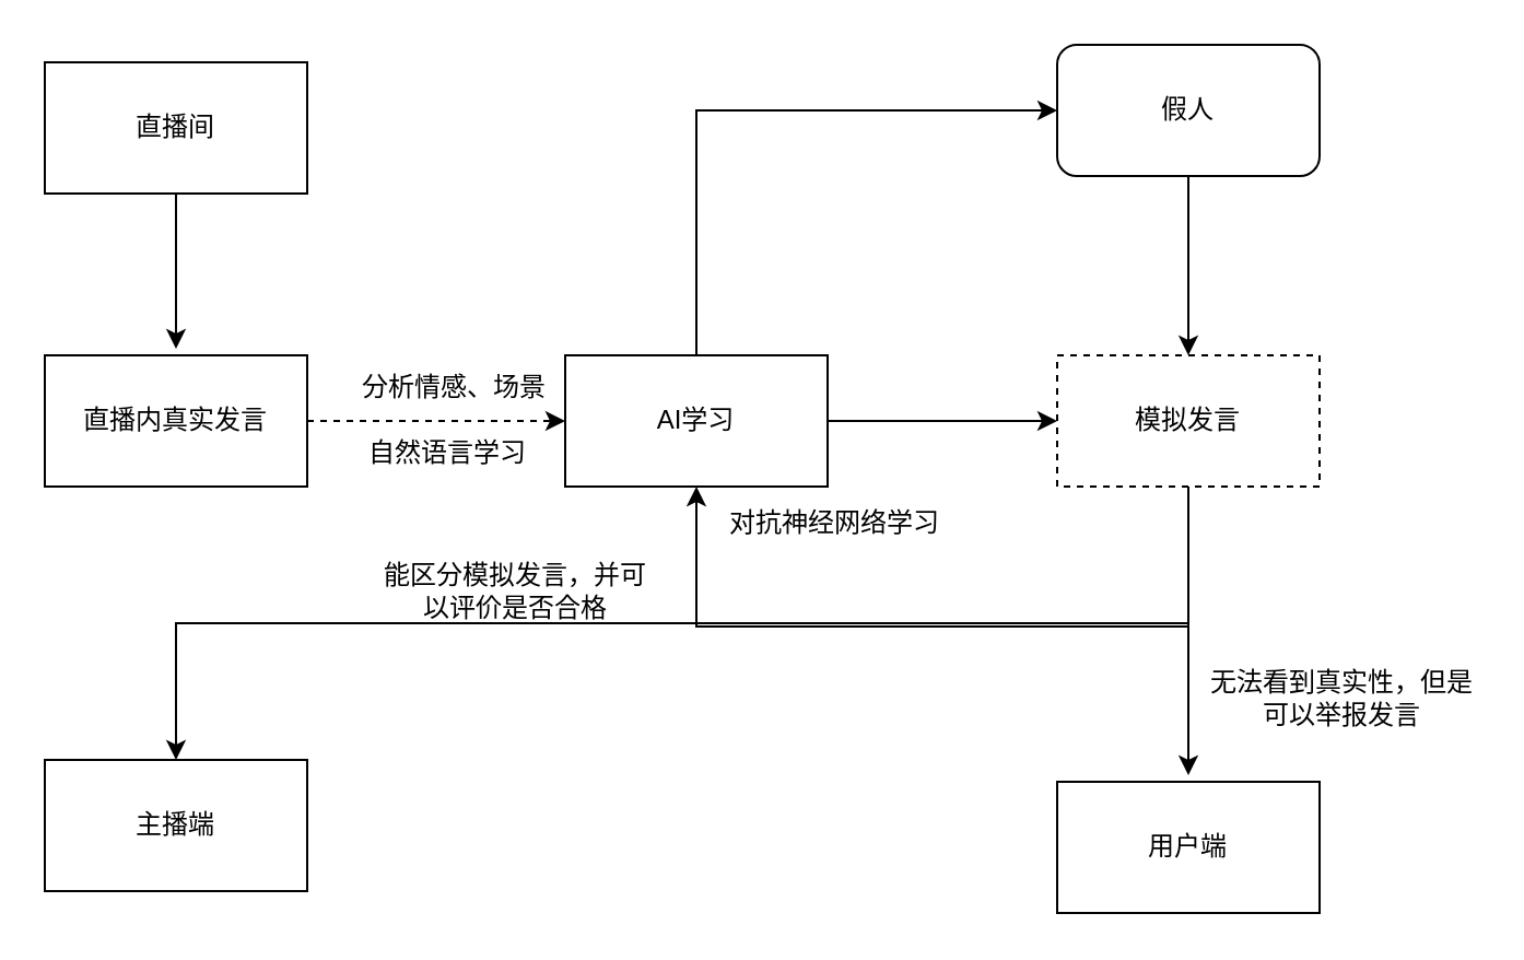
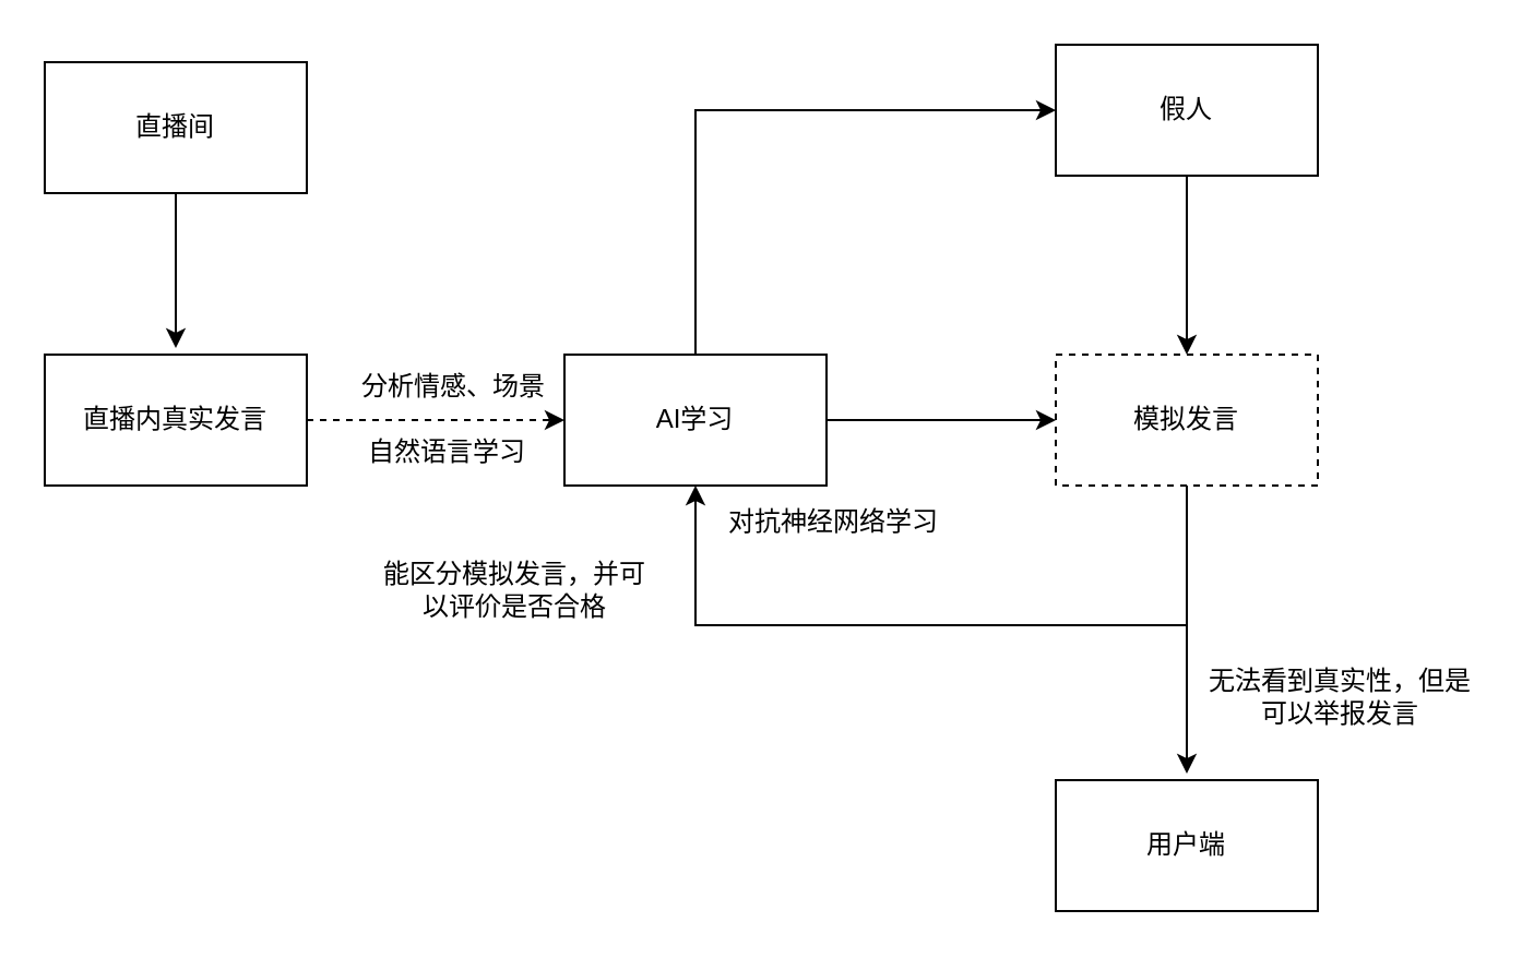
- <mxCell id="5" value="假人" style="whiteSpace=wrap;html=1;rounded=1;" vertex="1" parent="1"><mxGeometry x="483" y="20" width="120" height="60" as="geometry" /></mxCell>
+ <mxCell id="5" value="假人" style="rounded=0;whiteSpace=wrap;html=1;" vertex="1" parent="1"><mxGeometry x="483" y="20" width="120" height="60" as="geometry" /></mxCell>
- <mxCell id="11" style="edgeStyle=orthogonalEdgeStyle;rounded=0;orthogonalLoop=1;jettySize=auto;html=1;exitX=0.5;exitY=1;exitDx=0;exitDy=0;" edge="1" parent="1" source="14" target="16"><mxGeometry relative="1" as="geometry" /></mxCell>
- <mxCell id="16" value="主播端" style="rounded=0;whiteSpace=wrap;html=1;" vertex="1" parent="1"><mxGeometry x="20" y="347" width="120" height="60" as="geometry" /></mxCell>
